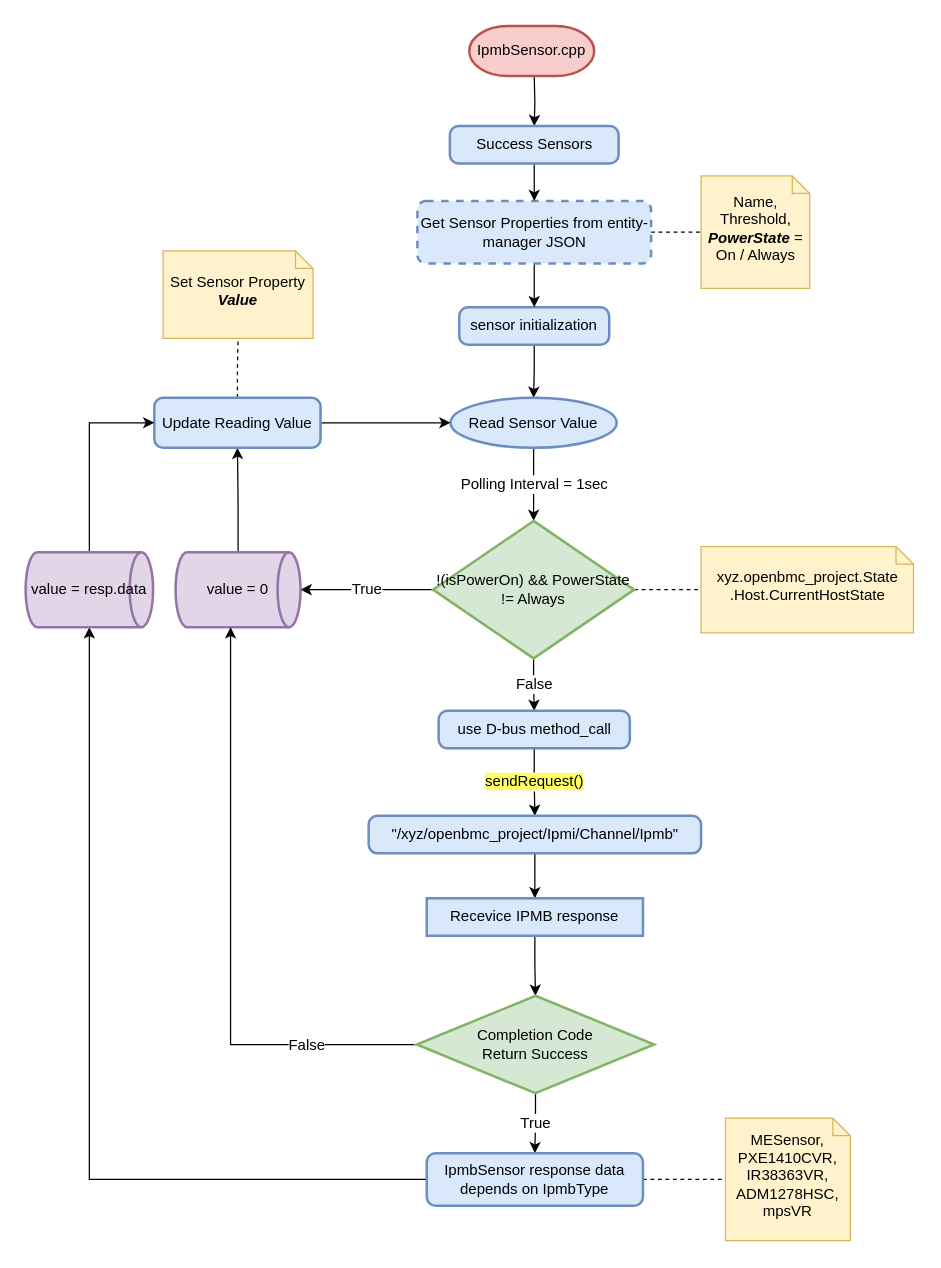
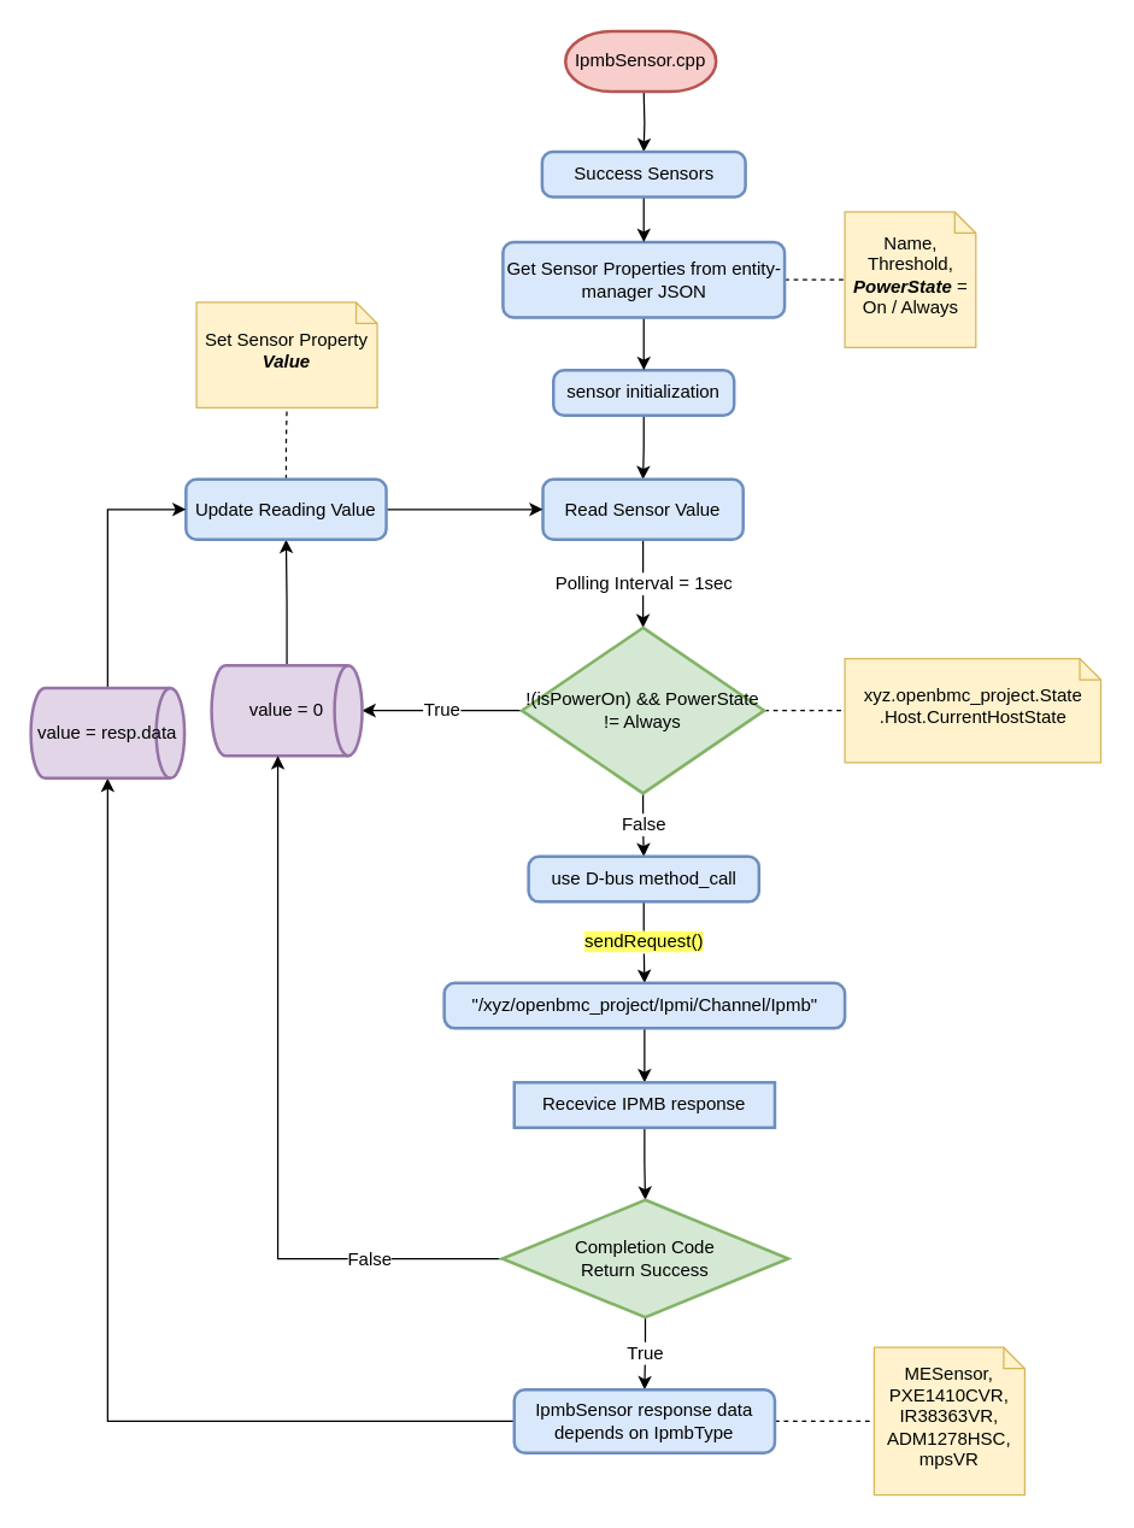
- <mxCell id="35" value="Get Sensor Properties from entity-manager JSON" style="rounded=1;whiteSpace=wrap;html=1;absoluteArcSize=1;arcSize=14;strokeWidth=2;fillColor=#dae8fc;strokeColor=#6c8ebf;dashed=1;" parent="1" vertex="1"><mxGeometry x="333.5" y="160" width="187" height="50" as="geometry" /></mxCell>
+ <mxCell id="35" value="Get Sensor Properties from entity-manager JSON" style="rounded=1;whiteSpace=wrap;html=1;absoluteArcSize=1;arcSize=14;strokeWidth=2;fillColor=#dae8fc;strokeColor=#6c8ebf;" parent="1" vertex="1"><mxGeometry x="333.5" y="160" width="187" height="50" as="geometry" /></mxCell>
- <mxCell id="8" value="Read Sensor Value" style="ellipse;whiteSpace=wrap;html=1;absoluteArcSize=1;arcSize=14;strokeWidth=2;fillColor=#dae8fc;strokeColor=#6c8ebf;" parent="1" vertex="1"><mxGeometry x="360" y="317.5" width="133" height="40" as="geometry" /></mxCell>
+ <mxCell id="8" value="Read Sensor Value" style="rounded=1;whiteSpace=wrap;html=1;absoluteArcSize=1;arcSize=14;strokeWidth=2;fillColor=#dae8fc;strokeColor=#6c8ebf;" parent="1" vertex="1"><mxGeometry x="360" y="317.5" width="133" height="40" as="geometry" /></mxCell>
- <mxCell id="32" value="value = resp.data" style="strokeWidth=2;html=1;shape=mxgraph.flowchart.direct_data;whiteSpace=wrap;fillColor=#e1d5e7;strokeColor=#9673a6;" parent="1" vertex="1"><mxGeometry x="20" y="441" width="102" height="60" as="geometry" /></mxCell>
+ <mxCell id="32" value="value = resp.data" style="strokeWidth=2;html=1;shape=mxgraph.flowchart.direct_data;whiteSpace=wrap;fillColor=#e1d5e7;strokeColor=#9673a6;" parent="1" vertex="1"><mxGeometry x="20" y="456" width="102" height="60" as="geometry" /></mxCell>
